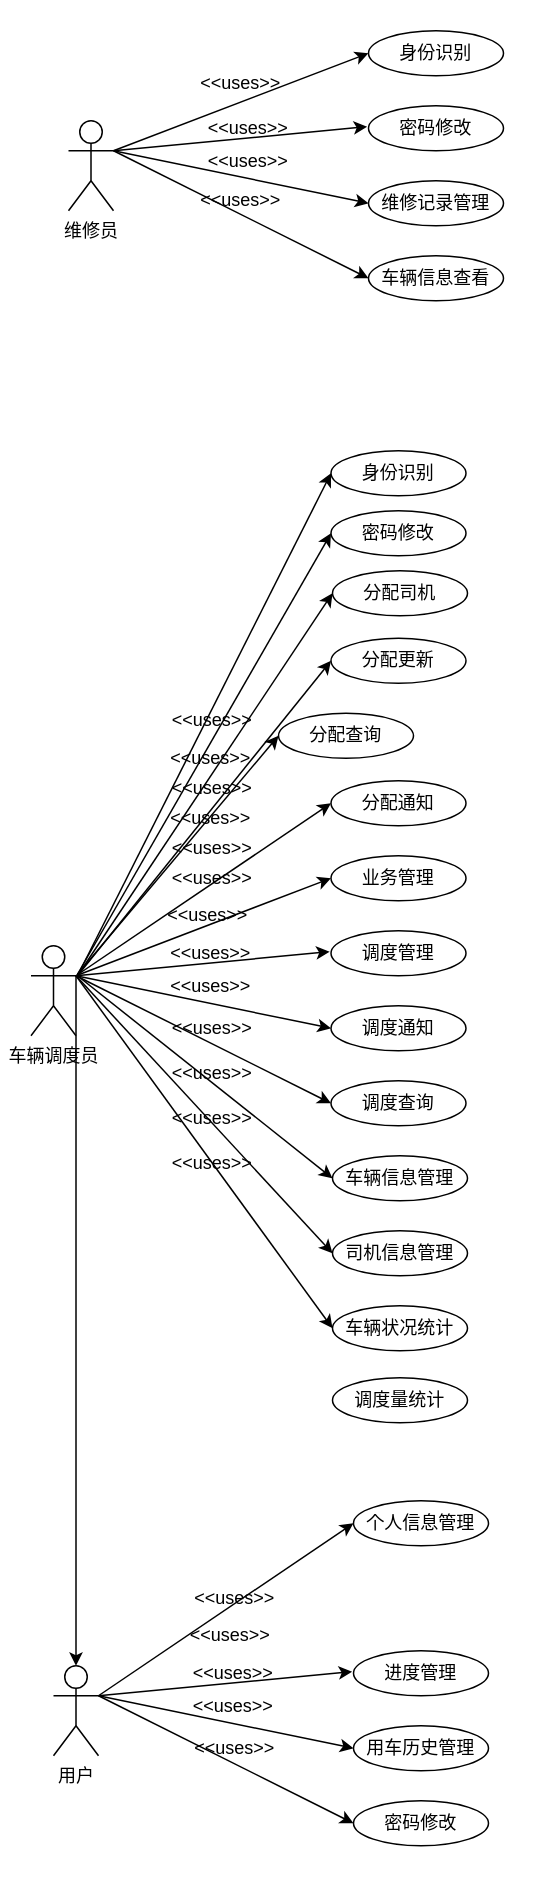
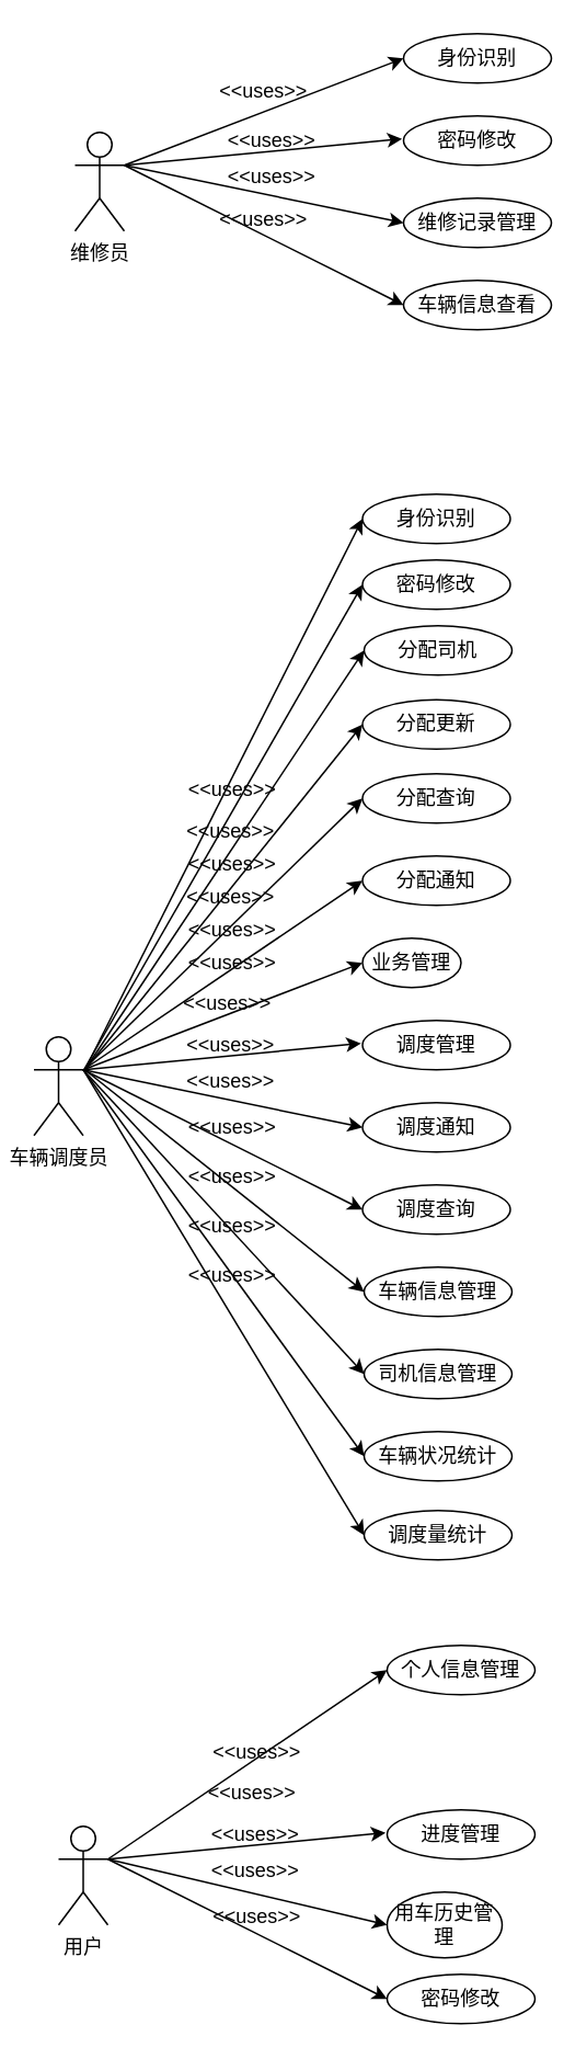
- <mxCell id="30" value="&lt;font style=&quot;vertical-align: inherit;&quot;&gt;&lt;font style=&quot;vertical-align: inherit;&quot;&gt;分配查询&lt;/font&gt;&lt;/font&gt;" style="ellipse;whiteSpace=wrap;html=1;movable=0;resizable=0;rotatable=0;deletable=0;editable=0;locked=1;connectable=0;" parent="1" vertex="1"><mxGeometry x="185" y="475" width="90" height="30" as="geometry" /></mxCell>
+ <mxCell id="30" value="&lt;font style=&quot;vertical-align: inherit;&quot;&gt;&lt;font style=&quot;vertical-align: inherit;&quot;&gt;分配查询&lt;/font&gt;&lt;/font&gt;" style="ellipse;whiteSpace=wrap;html=1;movable=0;resizable=0;rotatable=0;deletable=0;editable=0;locked=1;connectable=0;" parent="1" vertex="1"><mxGeometry x="220" y="470" width="90" height="30" as="geometry" /></mxCell>
- <mxCell id="16" value="&lt;font style=&quot;vertical-align: inherit;&quot;&gt;&lt;font style=&quot;vertical-align: inherit;&quot;&gt;业务管理&lt;/font&gt;&lt;/font&gt;" style="ellipse;whiteSpace=wrap;html=1;movable=0;resizable=0;rotatable=0;deletable=0;editable=0;locked=1;connectable=0;" parent="1" vertex="1"><mxGeometry x="220" y="570" width="90" height="30" as="geometry" /></mxCell>
+ <mxCell id="16" value="&lt;font style=&quot;vertical-align: inherit;&quot;&gt;&lt;font style=&quot;vertical-align: inherit;&quot;&gt;业务管理&lt;/font&gt;&lt;/font&gt;" style="ellipse;whiteSpace=wrap;html=1;movable=0;resizable=0;rotatable=0;deletable=0;editable=0;locked=1;connectable=0;" parent="1" vertex="1"><mxGeometry x="220" y="570" width="60" height="30" as="geometry" /></mxCell>
- <mxCell id="47" value="" style="endArrow=classic;html=1;rounded=0;exitX=1;exitY=0.333;exitDx=0;exitDy=0;exitPerimeter=0;movable=0;resizable=0;rotatable=0;deletable=0;editable=0;locked=1;connectable=0;" parent="1" source="15" target="57" edge="1"><mxGeometry width="50" height="50" relative="1" as="geometry"><mxPoint x="55" y="650" as="sourcePoint" /><mxPoint x="231" y="895" as="targetPoint" /></mxGeometry></mxCell>
+ <mxCell id="47" value="" style="endArrow=classic;html=1;rounded=0;entryX=0;entryY=0.5;entryDx=0;entryDy=0;exitX=1;exitY=0.333;exitDx=0;exitDy=0;exitPerimeter=0;movable=0;resizable=0;rotatable=0;deletable=0;editable=0;locked=1;connectable=0;" parent="1" source="15" target="38" edge="1"><mxGeometry width="50" height="50" relative="1" as="geometry"><mxPoint x="55" y="650" as="sourcePoint" /><mxPoint x="231" y="895" as="targetPoint" /></mxGeometry></mxCell>
- <mxCell id="59" value="用车历史管理" style="ellipse;whiteSpace=wrap;html=1;movable=1;resizable=1;rotatable=1;deletable=1;editable=1;locked=0;connectable=1;" parent="1" vertex="1"><mxGeometry x="235" y="1150" width="90" height="30" as="geometry" /></mxCell>
+ <mxCell id="59" value="用车历史管理" style="ellipse;whiteSpace=wrap;html=1;movable=1;resizable=1;rotatable=1;deletable=1;editable=1;locked=0;connectable=1;" parent="1" vertex="1"><mxGeometry x="235" y="1150" width="70" height="40" as="geometry" /></mxCell>
